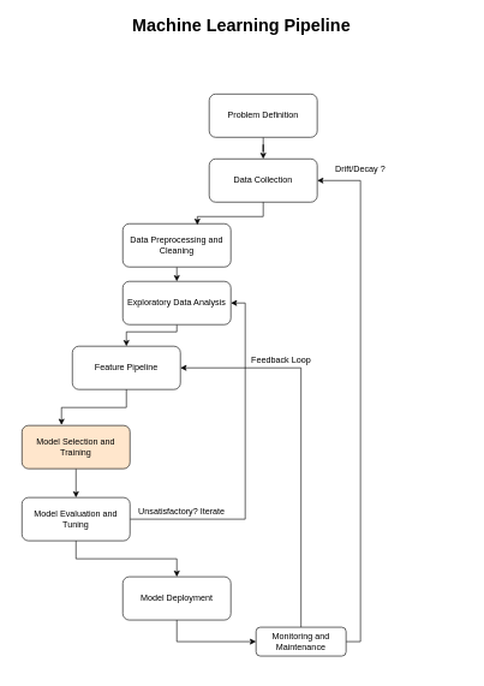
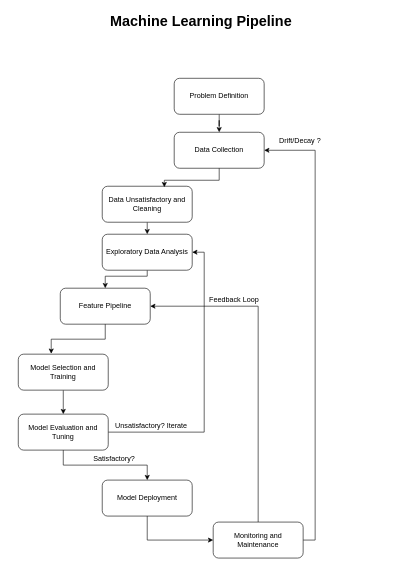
- <mxCell id="7" value="Data Preprocessing and Cleaning" style="rounded=1;whiteSpace=wrap;html=1;" vertex="1" parent="2"><mxGeometry x="140" y="180" width="150" height="60" as="geometry" /></mxCell>
+ <mxCell id="7" value="Data Unsatisfactory and Cleaning" style="rounded=1;whiteSpace=wrap;html=1;" vertex="1" parent="2"><mxGeometry x="140" y="180" width="150" height="60" as="geometry" /></mxCell>
- <mxCell id="12" value="Model Selection and Training" style="rounded=1;whiteSpace=wrap;html=1;fillColor=#ffe6cc;" vertex="1" parent="2"><mxGeometry y="460" width="150" height="60" as="geometry" /></mxCell>
+ <mxCell id="12" value="Model Selection and Training" style="rounded=1;whiteSpace=wrap;html=1;" vertex="1" parent="2"><mxGeometry y="460" width="150" height="60" as="geometry" /></mxCell>
+ <mxCell id="23" value="Satisfactory?" style="text;html=1;align=center;verticalAlign=middle;whiteSpace=wrap;rounded=0;" vertex="1" parent="2"><mxGeometry x="110" y="620" width="100" height="30" as="geometry" /></mxCell>
- <mxCell id="20" value="Monitoring and Maintenance" style="rounded=1;whiteSpace=wrap;html=1;" vertex="1" parent="2"><mxGeometry x="325" y="740" width="125" height="40" as="geometry" /></mxCell>
+ <mxCell id="20" value="Monitoring and Maintenance" style="rounded=1;whiteSpace=wrap;html=1;" vertex="1" parent="2"><mxGeometry x="325" y="740" width="150" height="60" as="geometry" /></mxCell>
